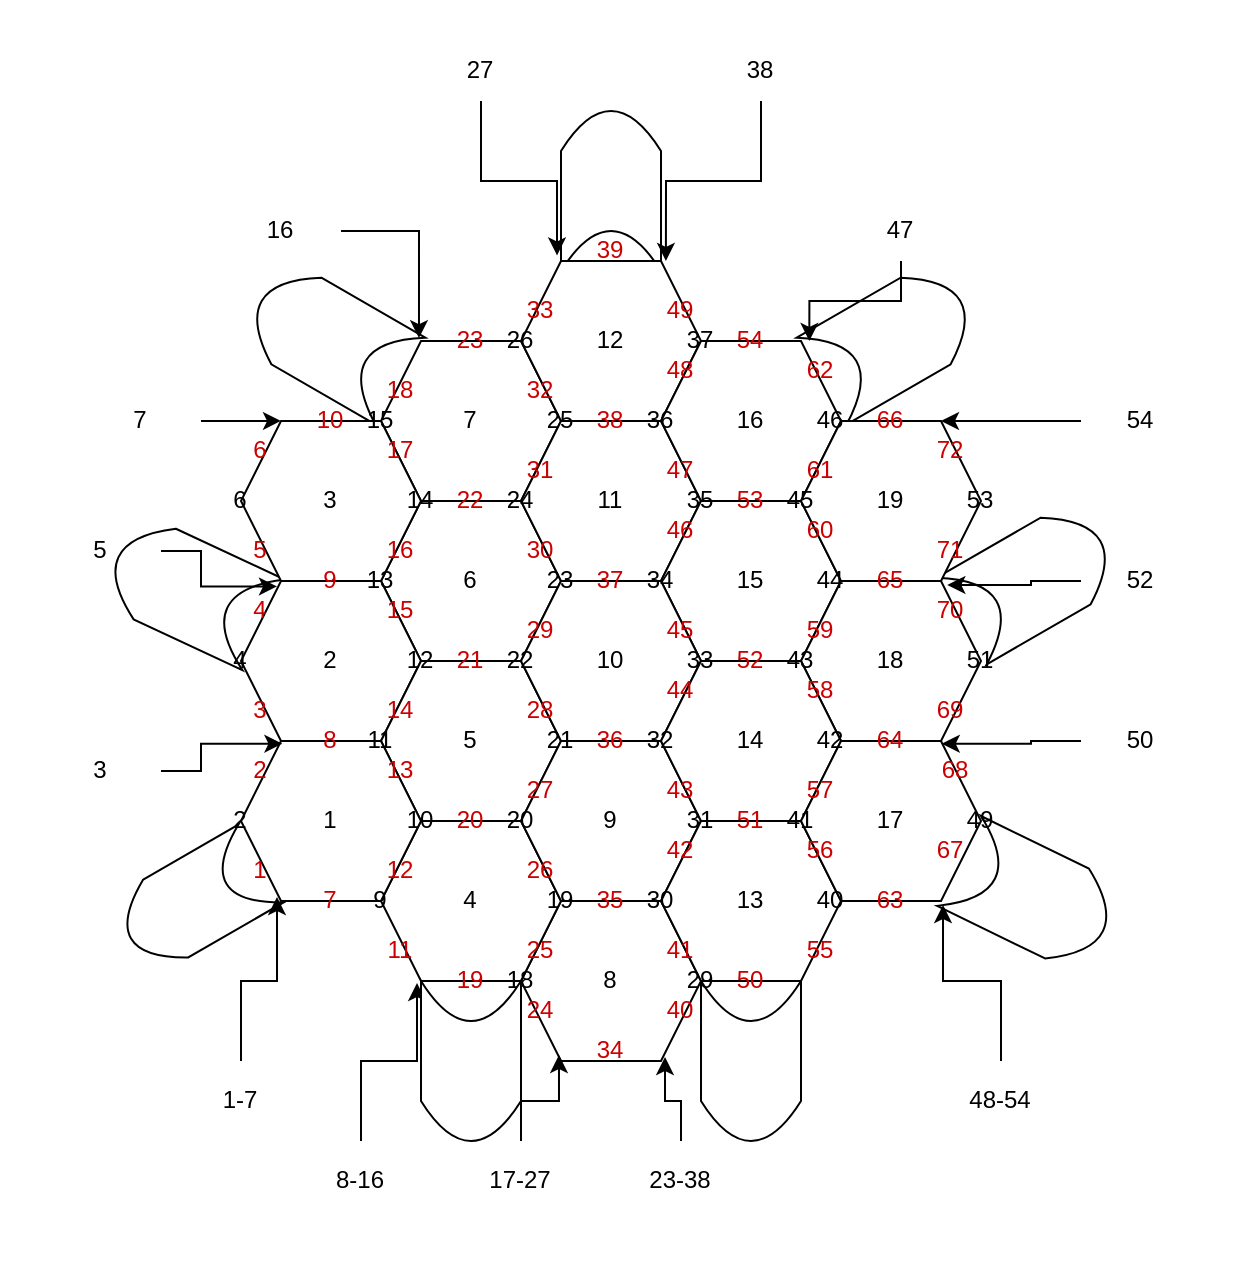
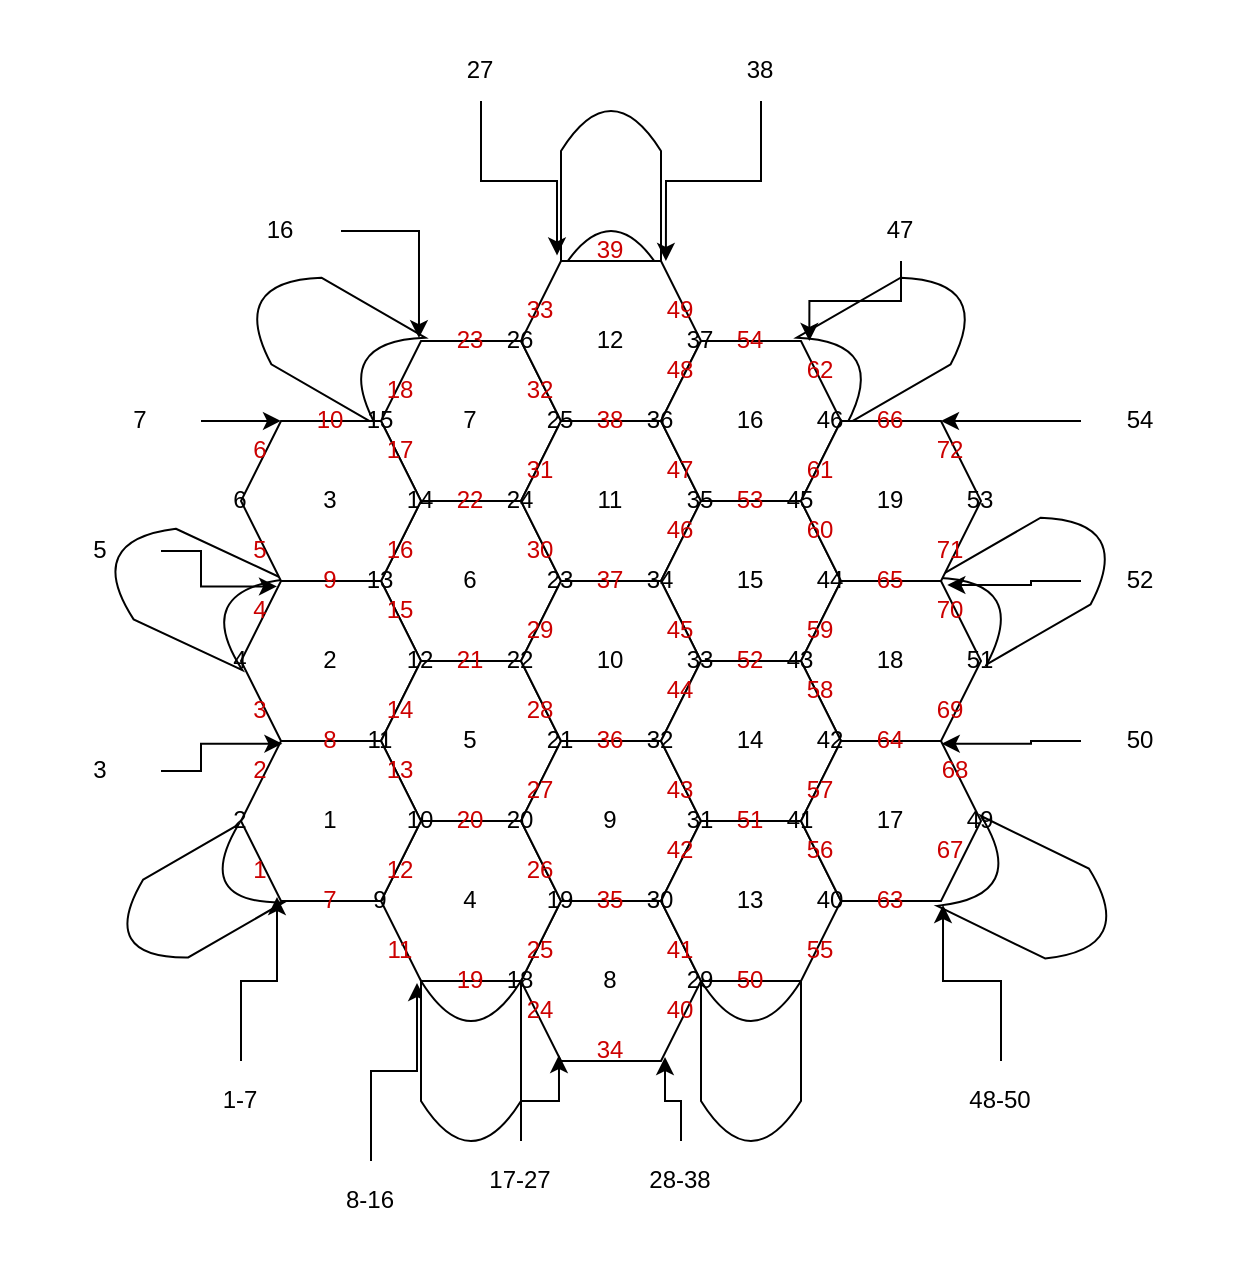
- <mxCell id="38" value="48-54" style="text;html=1;strokeColor=none;fillColor=none;align=center;verticalAlign=middle;whiteSpace=wrap;rounded=0;" parent="1" vertex="1"><mxGeometry x="480" y="530" width="40" height="40" as="geometry" /></mxCell>
+ <mxCell id="38" value="48-50" style="text;html=1;strokeColor=none;fillColor=none;align=center;verticalAlign=middle;whiteSpace=wrap;rounded=0;" parent="1" vertex="1"><mxGeometry x="480" y="530" width="40" height="40" as="geometry" /></mxCell>
- <mxCell id="32" value="8-16" style="text;html=1;strokeColor=none;fillColor=none;align=center;verticalAlign=middle;whiteSpace=wrap;rounded=0;" parent="1" vertex="1"><mxGeometry x="160" y="570" width="40" height="40" as="geometry" /></mxCell>
+ <mxCell id="32" value="8-16" style="text;html=1;strokeColor=none;fillColor=none;align=center;verticalAlign=middle;whiteSpace=wrap;rounded=0;" parent="1" vertex="1"><mxGeometry x="165" y="580" width="40" height="40" as="geometry" /></mxCell>
- <mxCell id="36" value="23-38" style="text;html=1;strokeColor=none;fillColor=none;align=center;verticalAlign=middle;whiteSpace=wrap;rounded=0;" parent="1" vertex="1"><mxGeometry x="320" y="570" width="40" height="40" as="geometry" /></mxCell>
+ <mxCell id="36" value="28-38" style="text;html=1;strokeColor=none;fillColor=none;align=center;verticalAlign=middle;whiteSpace=wrap;rounded=0;" parent="1" vertex="1"><mxGeometry x="320" y="570" width="40" height="40" as="geometry" /></mxCell>
